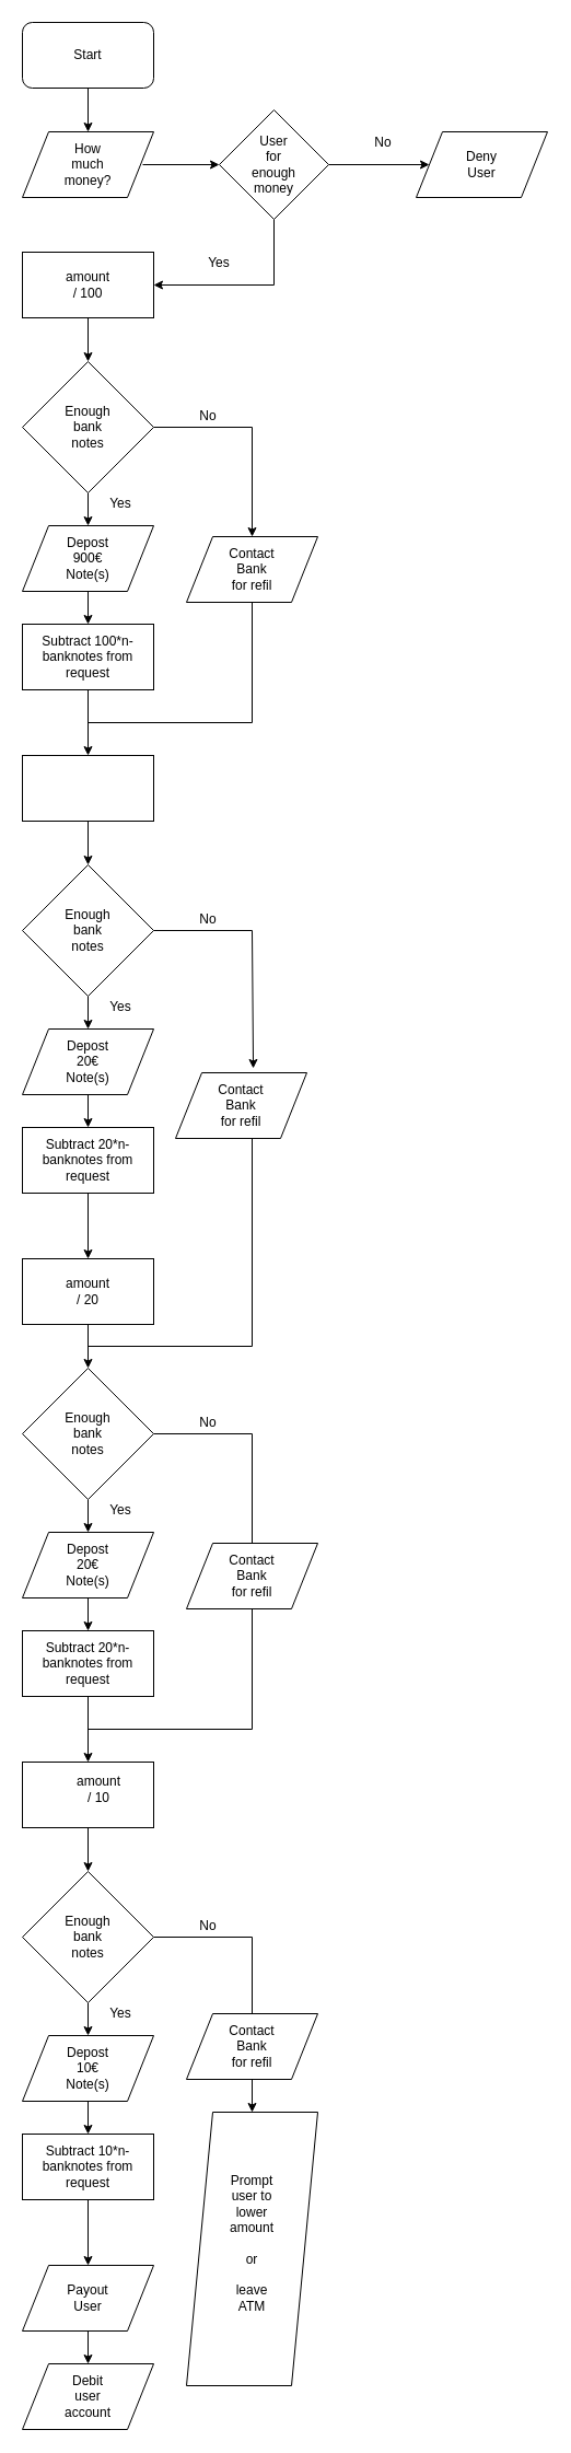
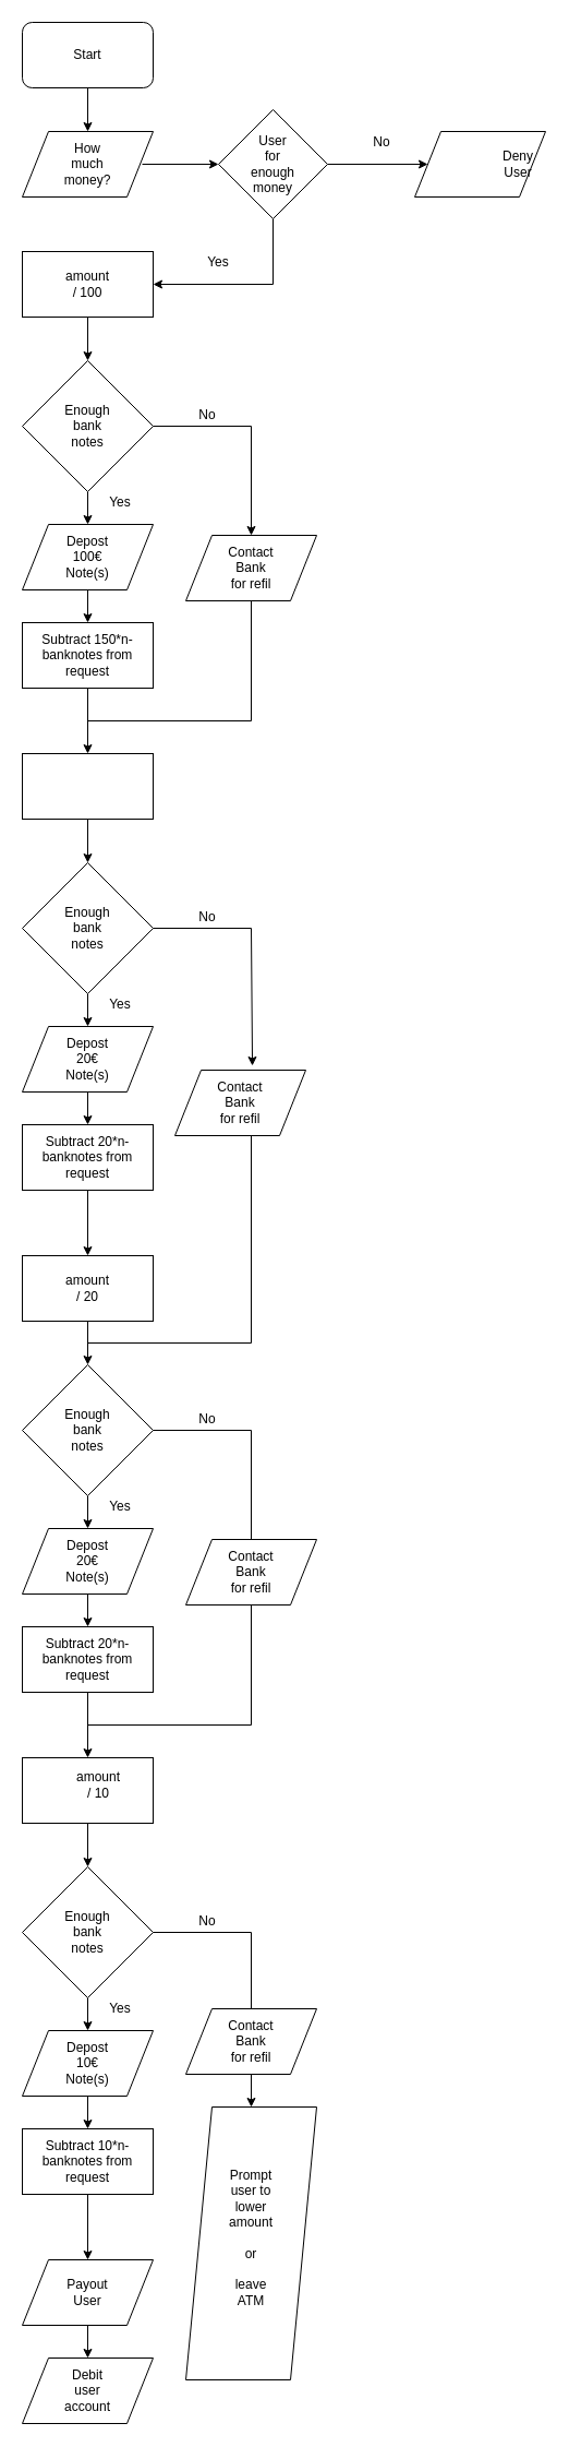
- <mxCell id="78" value="Deny User" style="text;html=1;strokeColor=none;fillColor=none;align=center;verticalAlign=middle;whiteSpace=wrap;rounded=0;" vertex="1" parent="1"><mxGeometry x="420" y="140" width="40" height="20" as="geometry" /></mxCell>
+ <mxCell id="78" value="Deny User" style="text;html=1;strokeColor=none;fillColor=none;align=center;verticalAlign=middle;whiteSpace=wrap;rounded=0;" vertex="1" parent="1"><mxGeometry x="455" y="140" width="40" height="20" as="geometry" /></mxCell>
- <mxCell id="14" value="&lt;div&gt;Depost&lt;/div&gt;&lt;div&gt;900€&lt;/div&gt;&lt;div&gt;Note(s)&lt;br&gt;&lt;/div&gt;" style="text;html=1;strokeColor=none;fillColor=none;align=center;verticalAlign=middle;whiteSpace=wrap;rounded=0;" vertex="1" parent="1"><mxGeometry x="60" y="500" width="40" height="20" as="geometry" /></mxCell>
+ <mxCell id="14" value="&lt;div&gt;Depost&lt;/div&gt;&lt;div&gt;100€&lt;/div&gt;&lt;div&gt;Note(s)&lt;br&gt;&lt;/div&gt;" style="text;html=1;strokeColor=none;fillColor=none;align=center;verticalAlign=middle;whiteSpace=wrap;rounded=0;" vertex="1" parent="1"><mxGeometry x="60" y="500" width="40" height="20" as="geometry" /></mxCell>
- <mxCell id="18" value="Subtract 100*n-banknotes from request" style="rounded=0;whiteSpace=wrap;html=1;" vertex="1" parent="1"><mxGeometry x="20" y="570" width="120" height="60" as="geometry" /></mxCell>
+ <mxCell id="18" value="Subtract 150*n-banknotes from request" style="rounded=0;whiteSpace=wrap;html=1;" vertex="1" parent="1"><mxGeometry x="20" y="570" width="120" height="60" as="geometry" /></mxCell>
